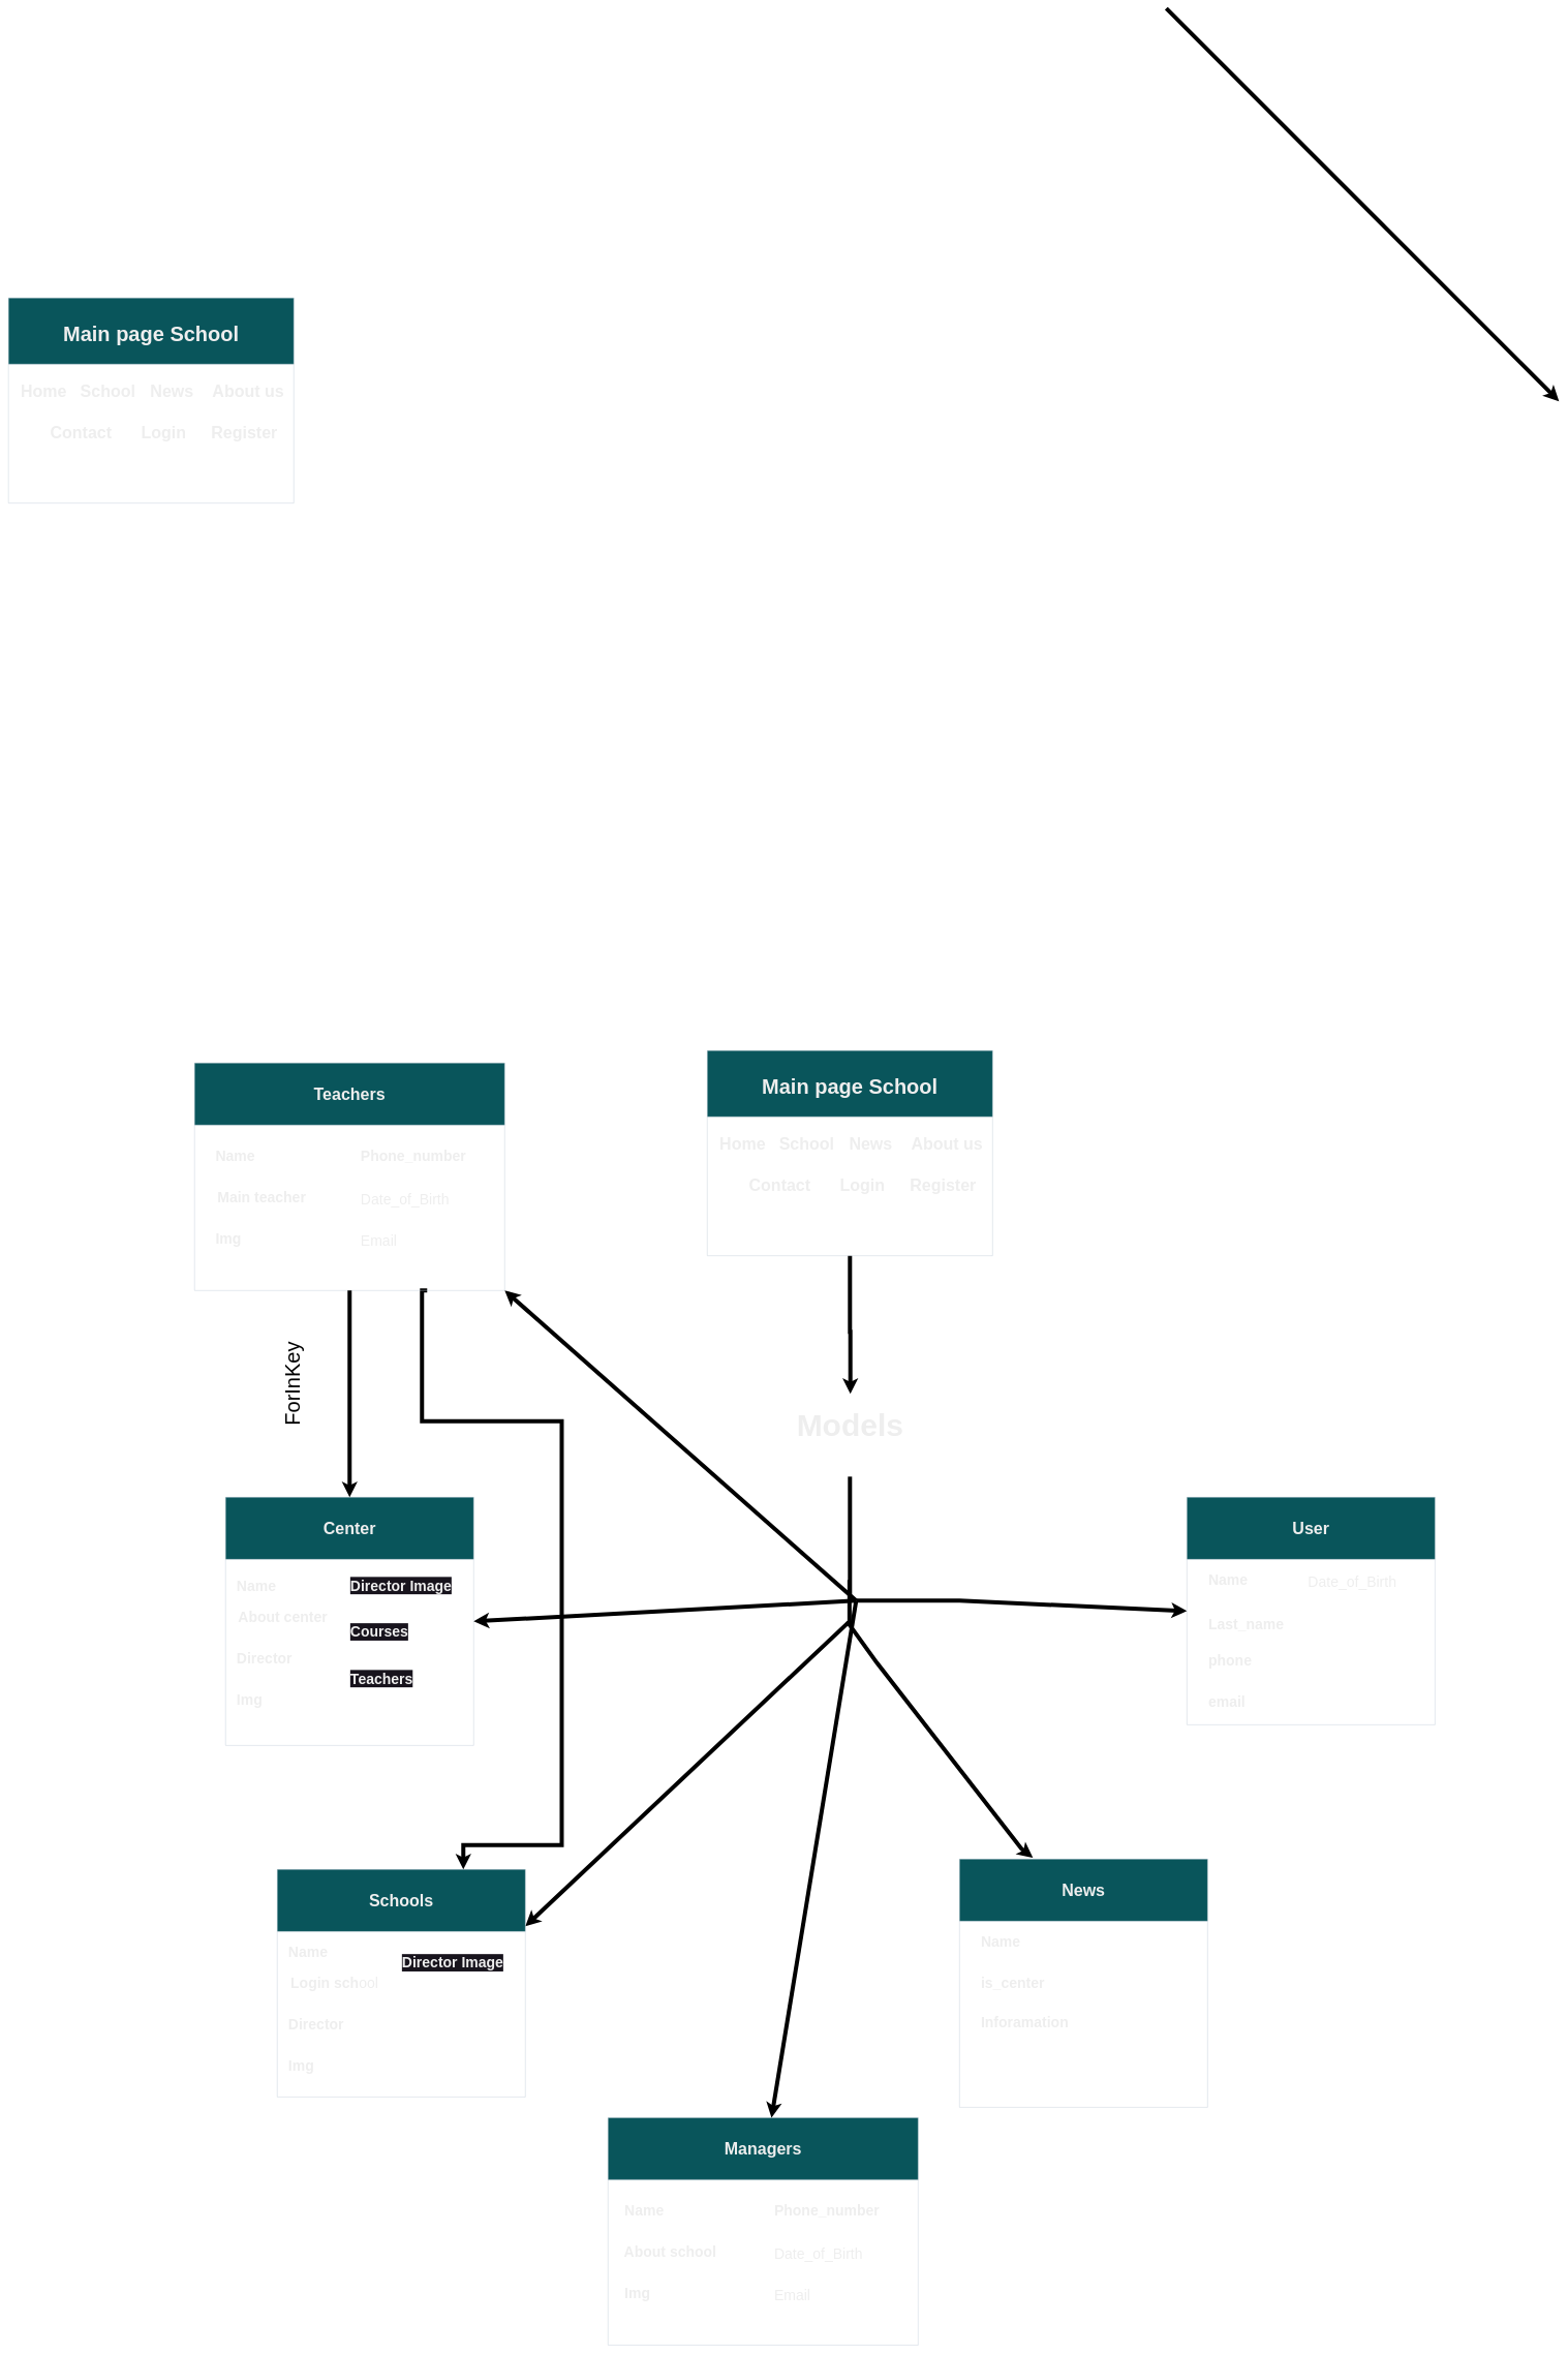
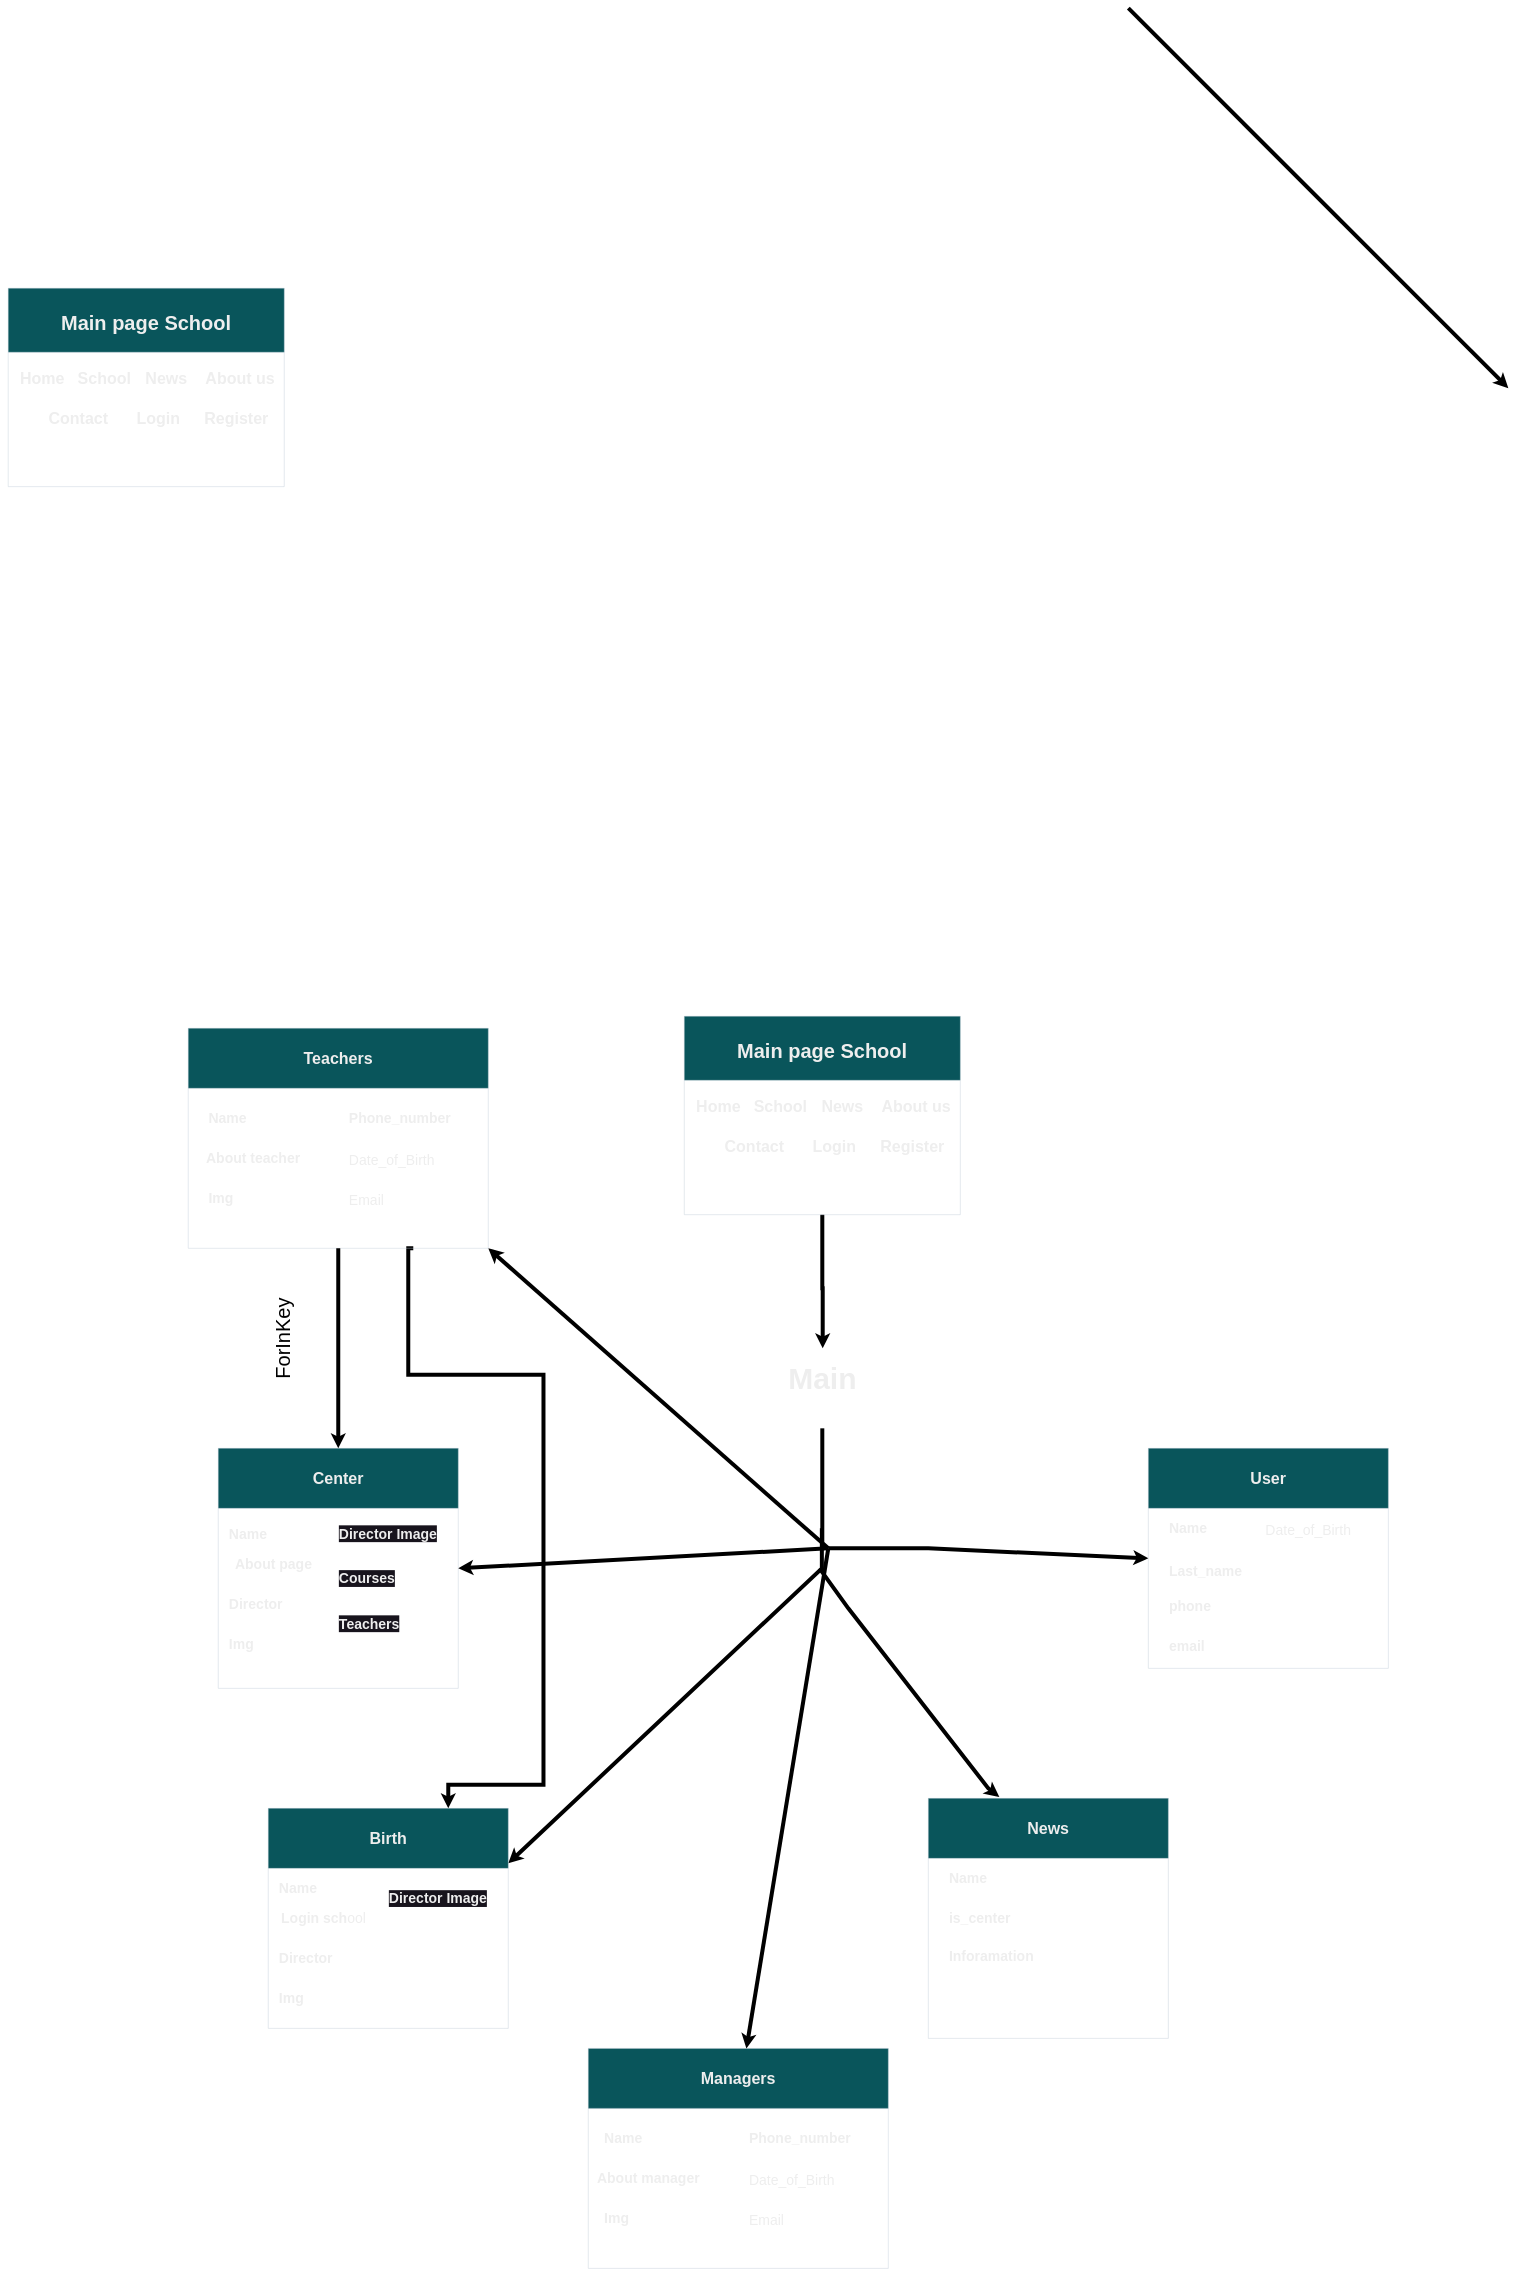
- <mxCell id="61" value="&lt;h1 style=&quot;font-size: 35px;&quot;&gt;&lt;div style=&quot;font-size: 35px;&quot;&gt;Main teacher&lt;/div&gt;&lt;/h1&gt;" style="text;html=1;align=center;verticalAlign=middle;resizable=0;points=[];autosize=1;strokeColor=none;fillColor=none;fontColor=#EEEEEE;fontSize=35;fontStyle=0;textDirection=ltr;" parent="58" vertex="1"><mxGeometry x="-12.5" y="100" width="250" height="100" as="geometry" /></mxCell>
+ <mxCell id="61" value="&lt;h1 style=&quot;font-size: 35px;&quot;&gt;&lt;div style=&quot;font-size: 35px;&quot;&gt;About teacher&lt;/div&gt;&lt;/h1&gt;" style="text;html=1;align=center;verticalAlign=middle;resizable=0;points=[];autosize=1;strokeColor=none;fillColor=none;fontColor=#EEEEEE;fontSize=35;fontStyle=0;textDirection=ltr;" parent="58" vertex="1"><mxGeometry x="-12.5" y="100" width="250" height="100" as="geometry" /></mxCell>
- <mxCell id="12" value="&lt;h2&gt;Models&lt;/h2&gt;" style="text;html=1;align=center;verticalAlign=middle;resizable=0;points=[];autosize=1;strokeColor=none;fillColor=none;fontColor=#EEEEEE;fontSize=50;" parent="1" vertex="1"><mxGeometry x="1905" y="3320" width="300" height="250" as="geometry" /></mxCell>
+ <mxCell id="12" value="&lt;h2&gt;Main&lt;/h2&gt;" style="text;html=1;align=center;verticalAlign=middle;resizable=0;points=[];autosize=1;strokeColor=none;fillColor=none;fontColor=#EEEEEE;fontSize=50;" parent="1" vertex="1"><mxGeometry x="1905" y="3320" width="300" height="250" as="geometry" /></mxCell>
- <mxCell id="50" value="&lt;h1 style=&quot;font-size: 35px;&quot;&gt;&lt;div style=&quot;font-size: 35px;&quot;&gt;About center&lt;/div&gt;&lt;/h1&gt;" style="text;html=1;align=center;verticalAlign=middle;resizable=0;points=[];autosize=1;strokeColor=none;fillColor=none;fontColor=#EEEEEE;fontSize=35;fontStyle=0;textDirection=ltr;" parent="46" vertex="1"><mxGeometry x="-12.5" y="75" width="250" height="100" as="geometry" /></mxCell>
+ <mxCell id="50" value="&lt;h1 style=&quot;font-size: 35px;&quot;&gt;&lt;div style=&quot;font-size: 35px;&quot;&gt;About page&lt;/div&gt;&lt;/h1&gt;" style="text;html=1;align=center;verticalAlign=middle;resizable=0;points=[];autosize=1;strokeColor=none;fillColor=none;fontColor=#EEEEEE;fontSize=35;fontStyle=0;textDirection=ltr;" parent="46" vertex="1"><mxGeometry x="-12.5" y="75" width="250" height="100" as="geometry" /></mxCell>
- <mxCell id="14" value="&lt;h1 style=&quot;font-size: 40px;&quot;&gt;Schools&lt;/h1&gt;" style="swimlane;whiteSpace=wrap;html=1;strokeColor=#BAC8D3;fontColor=#EEEEEE;fillColor=#09555B;startSize=150;align=center;" parent="1" vertex="1"><mxGeometry x="670" y="4520" width="600" height="550" as="geometry" /></mxCell>
+ <mxCell id="14" value="&lt;h1 style=&quot;font-size: 40px;&quot;&gt;Birth&lt;/h1&gt;" style="swimlane;whiteSpace=wrap;html=1;strokeColor=#BAC8D3;fontColor=#EEEEEE;fillColor=#09555B;startSize=150;align=center;" parent="1" vertex="1"><mxGeometry x="670" y="4520" width="600" height="550" as="geometry" /></mxCell>
- <mxCell id="74" value="&lt;h1 style=&quot;font-size: 35px;&quot;&gt;&lt;div style=&quot;font-size: 35px;&quot;&gt;About school&lt;/div&gt;&lt;/h1&gt;" style="text;html=1;align=center;verticalAlign=middle;resizable=0;points=[];autosize=1;strokeColor=none;fillColor=none;fontColor=#EEEEEE;fontSize=35;fontStyle=0;textDirection=ltr;" parent="71" vertex="1"><mxGeometry x="-37.5" y="100" width="300" height="100" as="geometry" /></mxCell>
+ <mxCell id="74" value="&lt;h1 style=&quot;font-size: 35px;&quot;&gt;&lt;div style=&quot;font-size: 35px;&quot;&gt;About manager&lt;/div&gt;&lt;/h1&gt;" style="text;html=1;align=center;verticalAlign=middle;resizable=0;points=[];autosize=1;strokeColor=none;fillColor=none;fontColor=#EEEEEE;fontSize=35;fontStyle=0;textDirection=ltr;" parent="71" vertex="1"><mxGeometry x="-37.5" y="100" width="300" height="100" as="geometry" /></mxCell>
